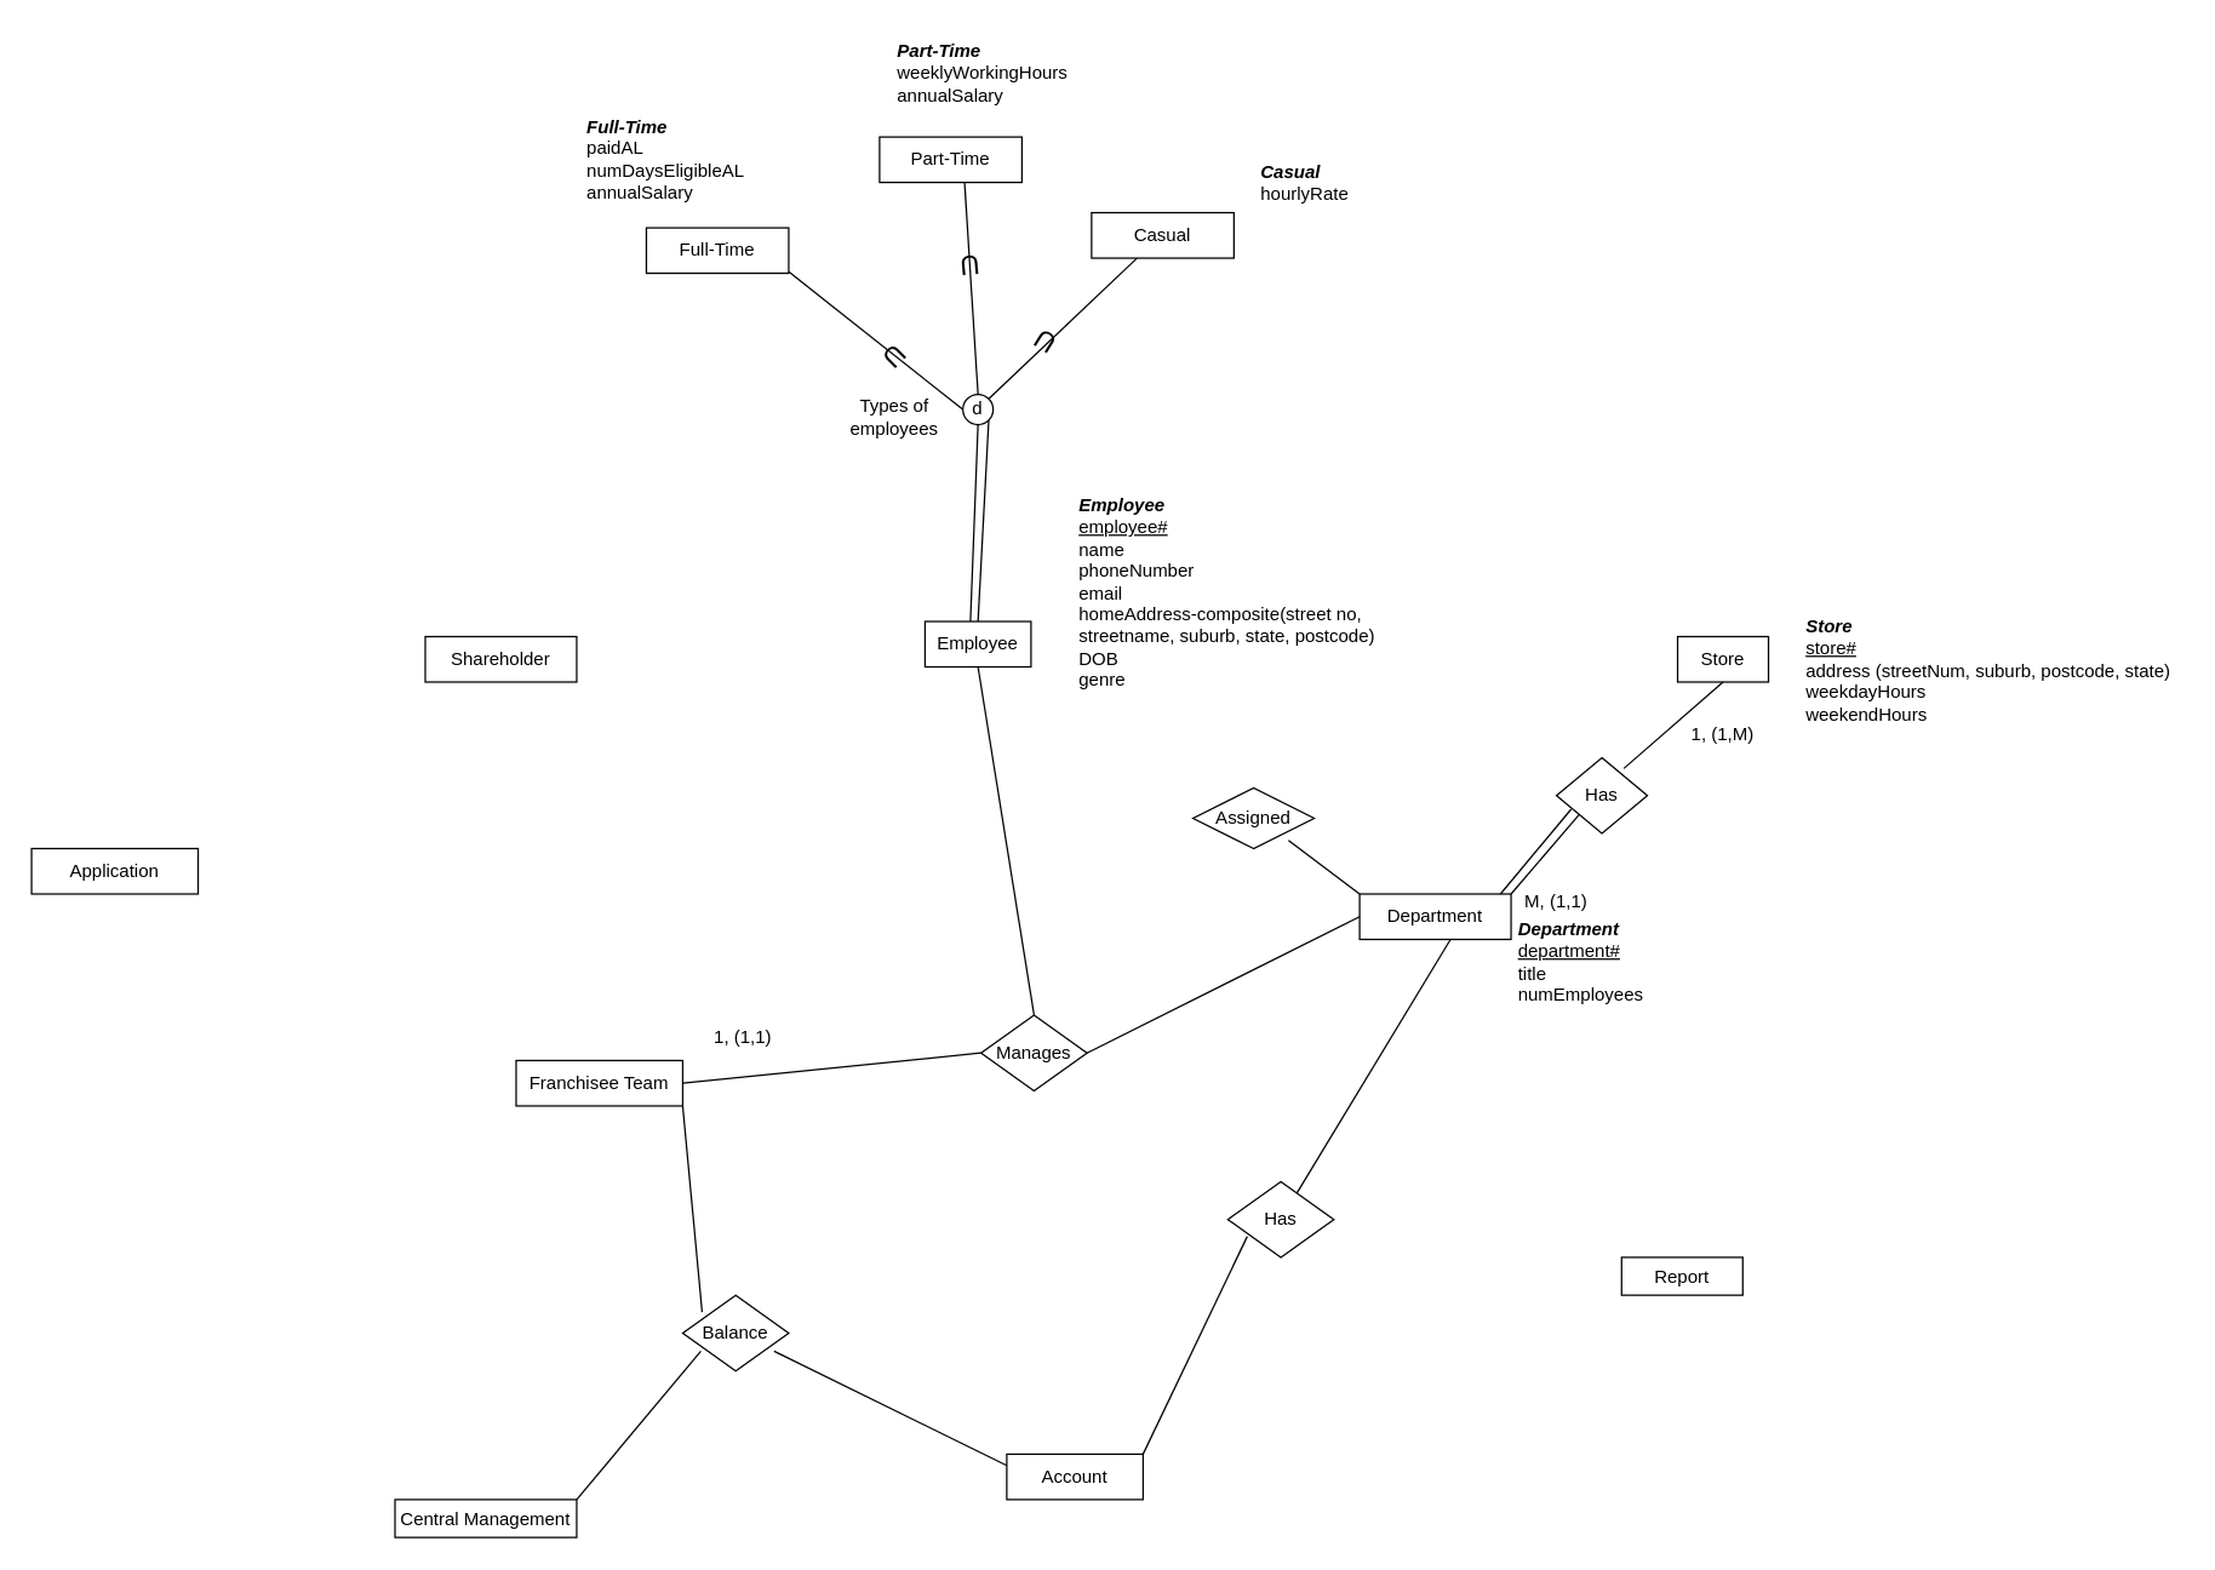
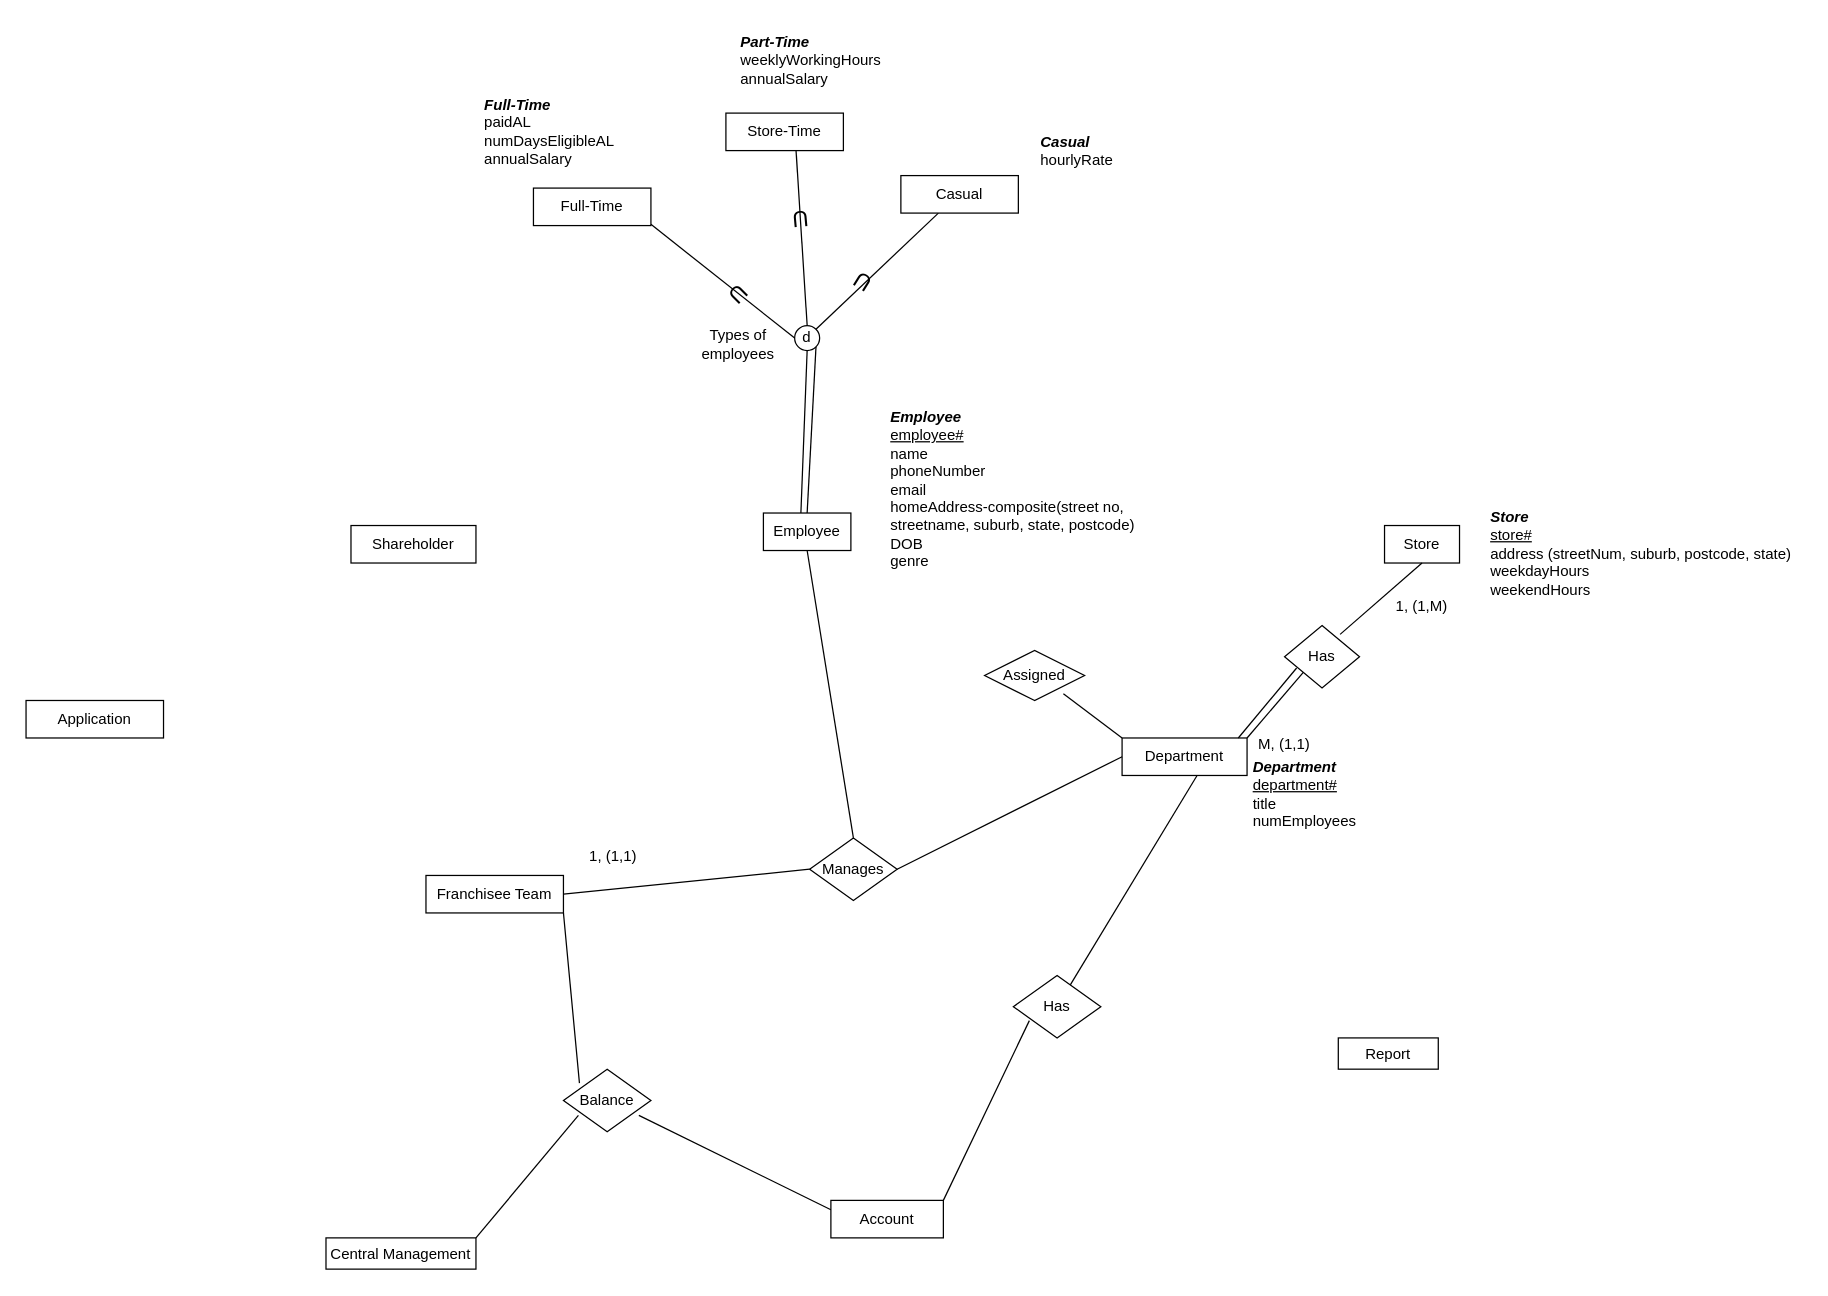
- <mxCell id="38" value="Part-Time" style="rounded=0;whiteSpace=wrap;html=1;" vertex="1" parent="1"><mxGeometry x="580" y="90" width="94" height="30" as="geometry" /></mxCell>
+ <mxCell id="38" value="Store-Time" style="rounded=0;whiteSpace=wrap;html=1;" vertex="1" parent="1"><mxGeometry x="580" y="90" width="94" height="30" as="geometry" /></mxCell>
